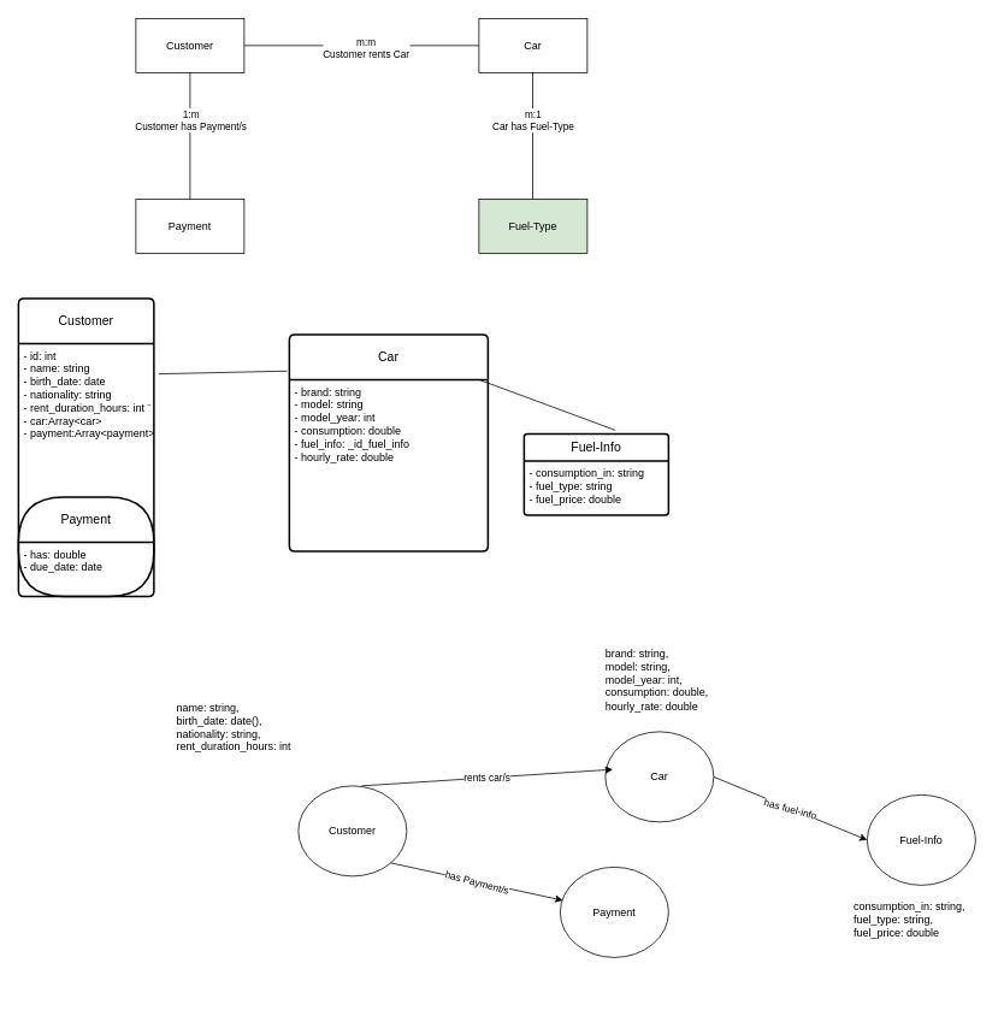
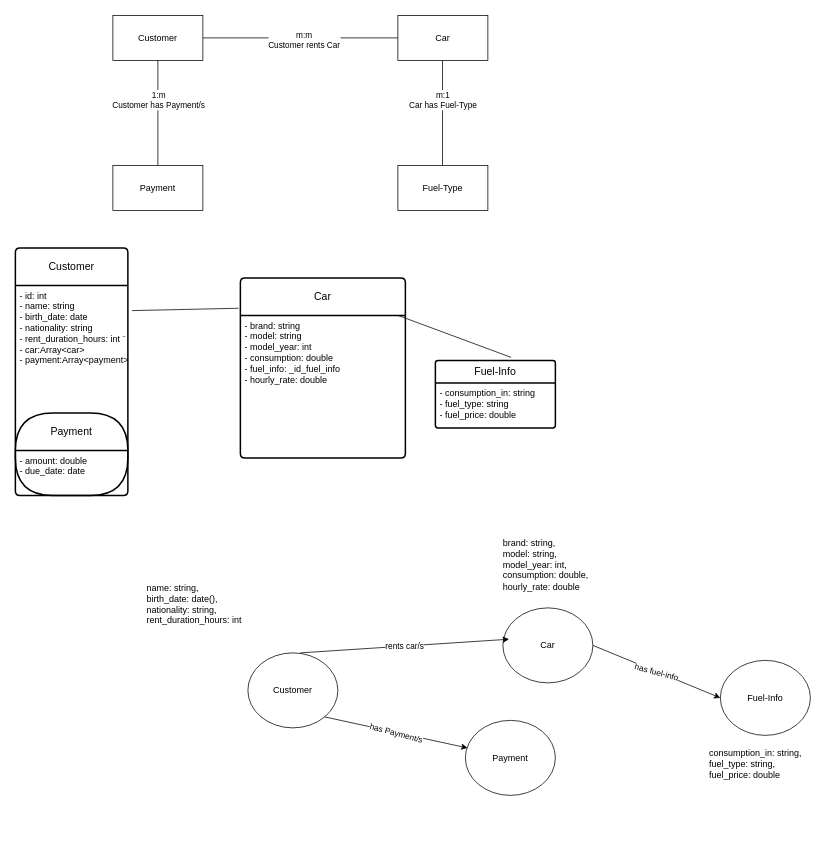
- <mxCell id="9" value="Fuel-Type" style="rounded=0;whiteSpace=wrap;html=1;fillColor=#d5e8d4;" parent="1" vertex="1"><mxGeometry x="530" y="220" width="120" height="60" as="geometry" /></mxCell>
+ <mxCell id="9" value="Fuel-Type" style="rounded=0;whiteSpace=wrap;html=1;" parent="1" vertex="1"><mxGeometry x="530" y="220" width="120" height="60" as="geometry" /></mxCell>
- <mxCell id="16" value="&lt;div&gt;- has: double&lt;/div&gt;- due_date: date&lt;div&gt;&lt;div&gt;&lt;br&gt;&lt;/div&gt;&lt;/div&gt;" style="align=left;strokeColor=none;fillColor=none;spacingLeft=4;fontSize=12;verticalAlign=top;resizable=0;rotatable=0;part=1;html=1;" parent="15" vertex="1"><mxGeometry y="50" width="150" height="60" as="geometry" /></mxCell>
+ <mxCell id="16" value="&lt;div&gt;- amount: double&lt;/div&gt;- due_date: date&lt;div&gt;&lt;div&gt;&lt;br&gt;&lt;/div&gt;&lt;/div&gt;" style="align=left;strokeColor=none;fillColor=none;spacingLeft=4;fontSize=12;verticalAlign=top;resizable=0;rotatable=0;part=1;html=1;" parent="15" vertex="1"><mxGeometry y="50" width="150" height="60" as="geometry" /></mxCell>
